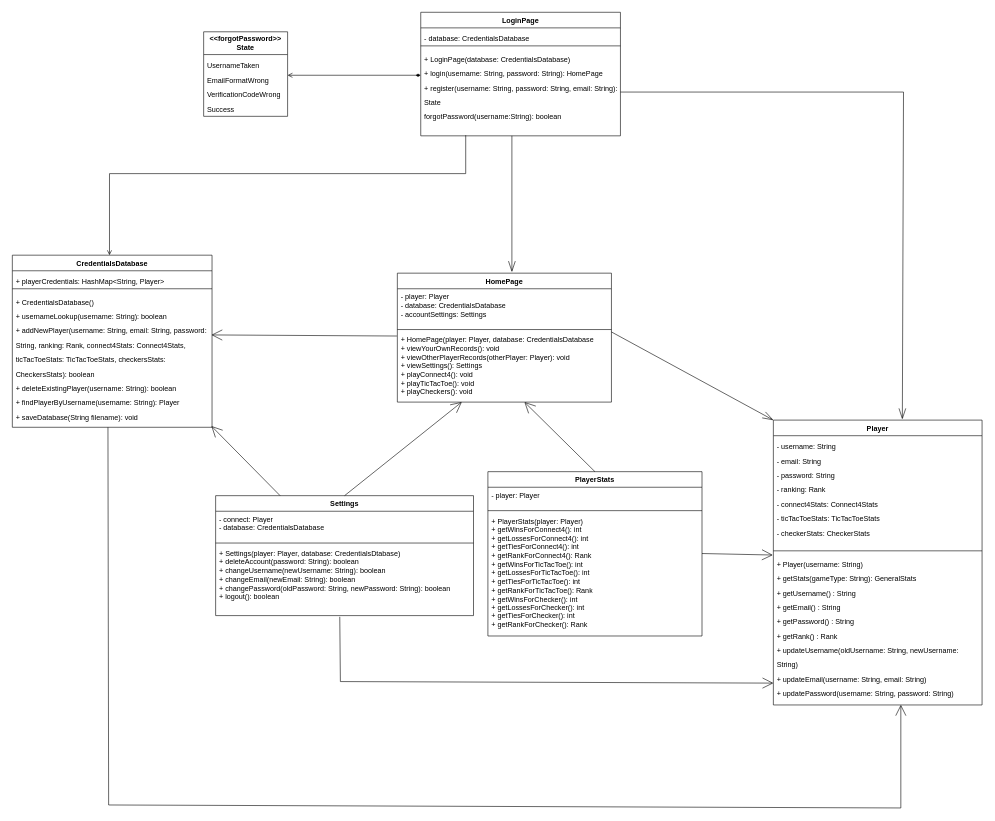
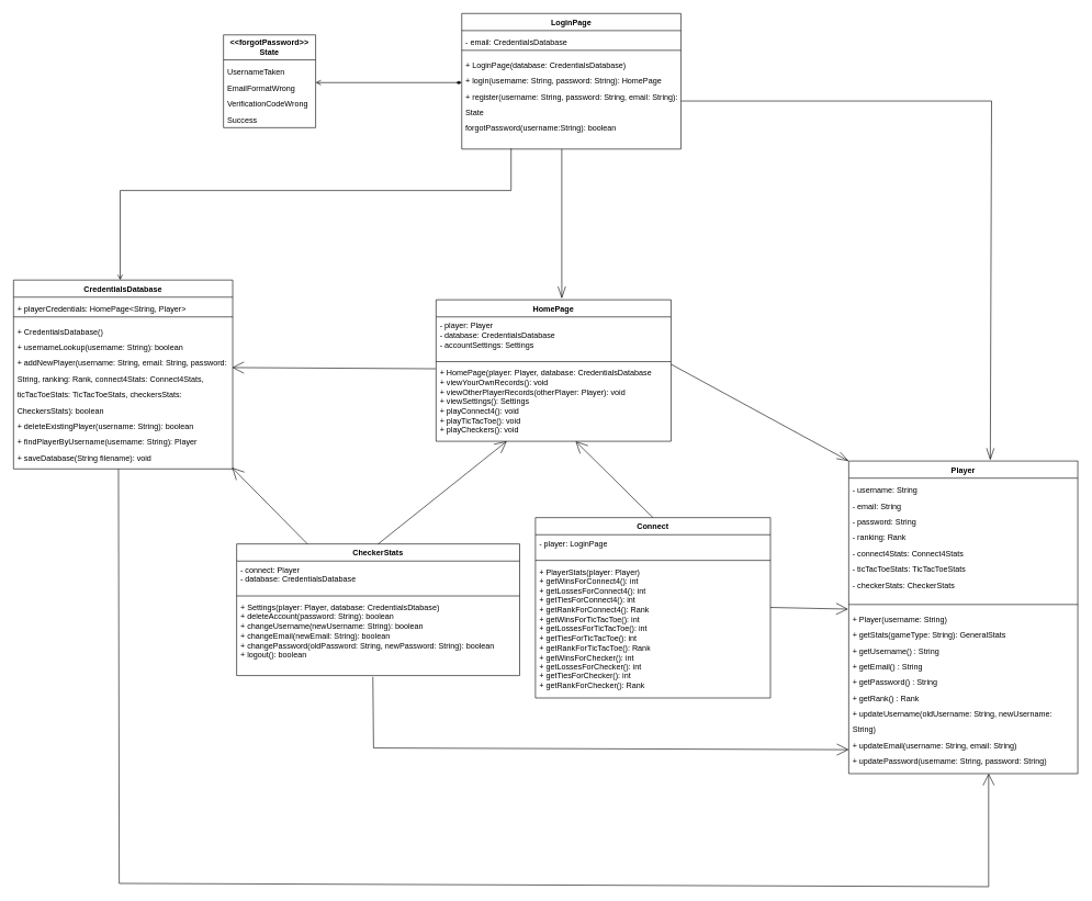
- <mxCell id="12" value="&lt;div style=&quot;line-height: 200%;&quot;&gt;- database: CredentialsDatabase&lt;/div&gt;" style="text;strokeColor=none;fillColor=none;align=left;verticalAlign=top;spacingLeft=4;spacingRight=4;overflow=hidden;rotatable=0;points=[[0,0.5],[1,0.5]];portConstraint=eastwest;whiteSpace=wrap;html=1;" vertex="1" parent="11"><mxGeometry y="26" width="333" height="26" as="geometry" /></mxCell>
+ <mxCell id="12" value="&lt;div style=&quot;line-height: 200%;&quot;&gt;- email: CredentialsDatabase&lt;/div&gt;" style="text;strokeColor=none;fillColor=none;align=left;verticalAlign=top;spacingLeft=4;spacingRight=4;overflow=hidden;rotatable=0;points=[[0,0.5],[1,0.5]];portConstraint=eastwest;whiteSpace=wrap;html=1;" vertex="1" parent="11"><mxGeometry y="26" width="333" height="26" as="geometry" /></mxCell>
- <mxCell id="3" value="&lt;div style=&quot;line-height: 200%;&quot;&gt;+ playerCredentials: HashMap&amp;lt;String, Player&amp;gt;&lt;span style=&quot;background-color: transparent; color: light-dark(rgb(0, 0, 0), rgb(255, 255, 255));&quot;&gt;&amp;nbsp;&amp;nbsp;&lt;/span&gt;&lt;/div&gt;" style="text;strokeColor=none;fillColor=none;align=left;verticalAlign=top;spacingLeft=4;spacingRight=4;overflow=hidden;rotatable=0;points=[[0,0.5],[1,0.5]];portConstraint=eastwest;whiteSpace=wrap;html=1;" vertex="1" parent="2"><mxGeometry y="26" width="333" height="26" as="geometry" /></mxCell>
+ <mxCell id="3" value="&lt;div style=&quot;line-height: 200%;&quot;&gt;+ playerCredentials: HomePage&amp;lt;String, Player&amp;gt;&lt;span style=&quot;background-color: transparent; color: light-dark(rgb(0, 0, 0), rgb(255, 255, 255));&quot;&gt;&amp;nbsp;&amp;nbsp;&lt;/span&gt;&lt;/div&gt;" style="text;strokeColor=none;fillColor=none;align=left;verticalAlign=top;spacingLeft=4;spacingRight=4;overflow=hidden;rotatable=0;points=[[0,0.5],[1,0.5]];portConstraint=eastwest;whiteSpace=wrap;html=1;" vertex="1" parent="2"><mxGeometry y="26" width="333" height="26" as="geometry" /></mxCell>
- <mxCell id="21" value="PlayerStats" style="swimlane;fontStyle=1;align=center;verticalAlign=top;childLayout=stackLayout;horizontal=1;startSize=26;horizontalStack=0;resizeParent=1;resizeParentMax=0;resizeLast=0;collapsible=1;marginBottom=0;whiteSpace=wrap;html=1;" vertex="1" parent="1"><mxGeometry x="813" y="786" width="357" height="274" as="geometry" /></mxCell>
+ <mxCell id="21" value="Connect" style="swimlane;fontStyle=1;align=center;verticalAlign=top;childLayout=stackLayout;horizontal=1;startSize=26;horizontalStack=0;resizeParent=1;resizeParentMax=0;resizeLast=0;collapsible=1;marginBottom=0;whiteSpace=wrap;html=1;" vertex="1" parent="1"><mxGeometry x="813" y="786" width="357" height="274" as="geometry" /></mxCell>
- <mxCell id="22" value="- player: Player&lt;div&gt;&lt;br&gt;&lt;/div&gt;&lt;div&gt;&lt;br&gt;&lt;/div&gt;" style="text;strokeColor=none;fillColor=none;align=left;verticalAlign=top;spacingLeft=4;spacingRight=4;overflow=hidden;rotatable=0;points=[[0,0.5],[1,0.5]];portConstraint=eastwest;whiteSpace=wrap;html=1;" vertex="1" parent="21"><mxGeometry y="26" width="357" height="35" as="geometry" /></mxCell>
+ <mxCell id="22" value="- player: LoginPage&lt;div&gt;&lt;br&gt;&lt;/div&gt;&lt;div&gt;&lt;br&gt;&lt;/div&gt;" style="text;strokeColor=none;fillColor=none;align=left;verticalAlign=top;spacingLeft=4;spacingRight=4;overflow=hidden;rotatable=0;points=[[0,0.5],[1,0.5]];portConstraint=eastwest;whiteSpace=wrap;html=1;" vertex="1" parent="21"><mxGeometry y="26" width="357" height="35" as="geometry" /></mxCell>
- <mxCell id="25" value="Settings" style="swimlane;fontStyle=1;align=center;verticalAlign=top;childLayout=stackLayout;horizontal=1;startSize=26;horizontalStack=0;resizeParent=1;resizeParentMax=0;resizeLast=0;collapsible=1;marginBottom=0;whiteSpace=wrap;html=1;" vertex="1" parent="1"><mxGeometry x="359" y="826" width="430" height="200" as="geometry" /></mxCell>
+ <mxCell id="25" value="CheckerStats" style="swimlane;fontStyle=1;align=center;verticalAlign=top;childLayout=stackLayout;horizontal=1;startSize=26;horizontalStack=0;resizeParent=1;resizeParentMax=0;resizeLast=0;collapsible=1;marginBottom=0;whiteSpace=wrap;html=1;" vertex="1" parent="1"><mxGeometry x="359" y="826" width="430" height="200" as="geometry" /></mxCell>
